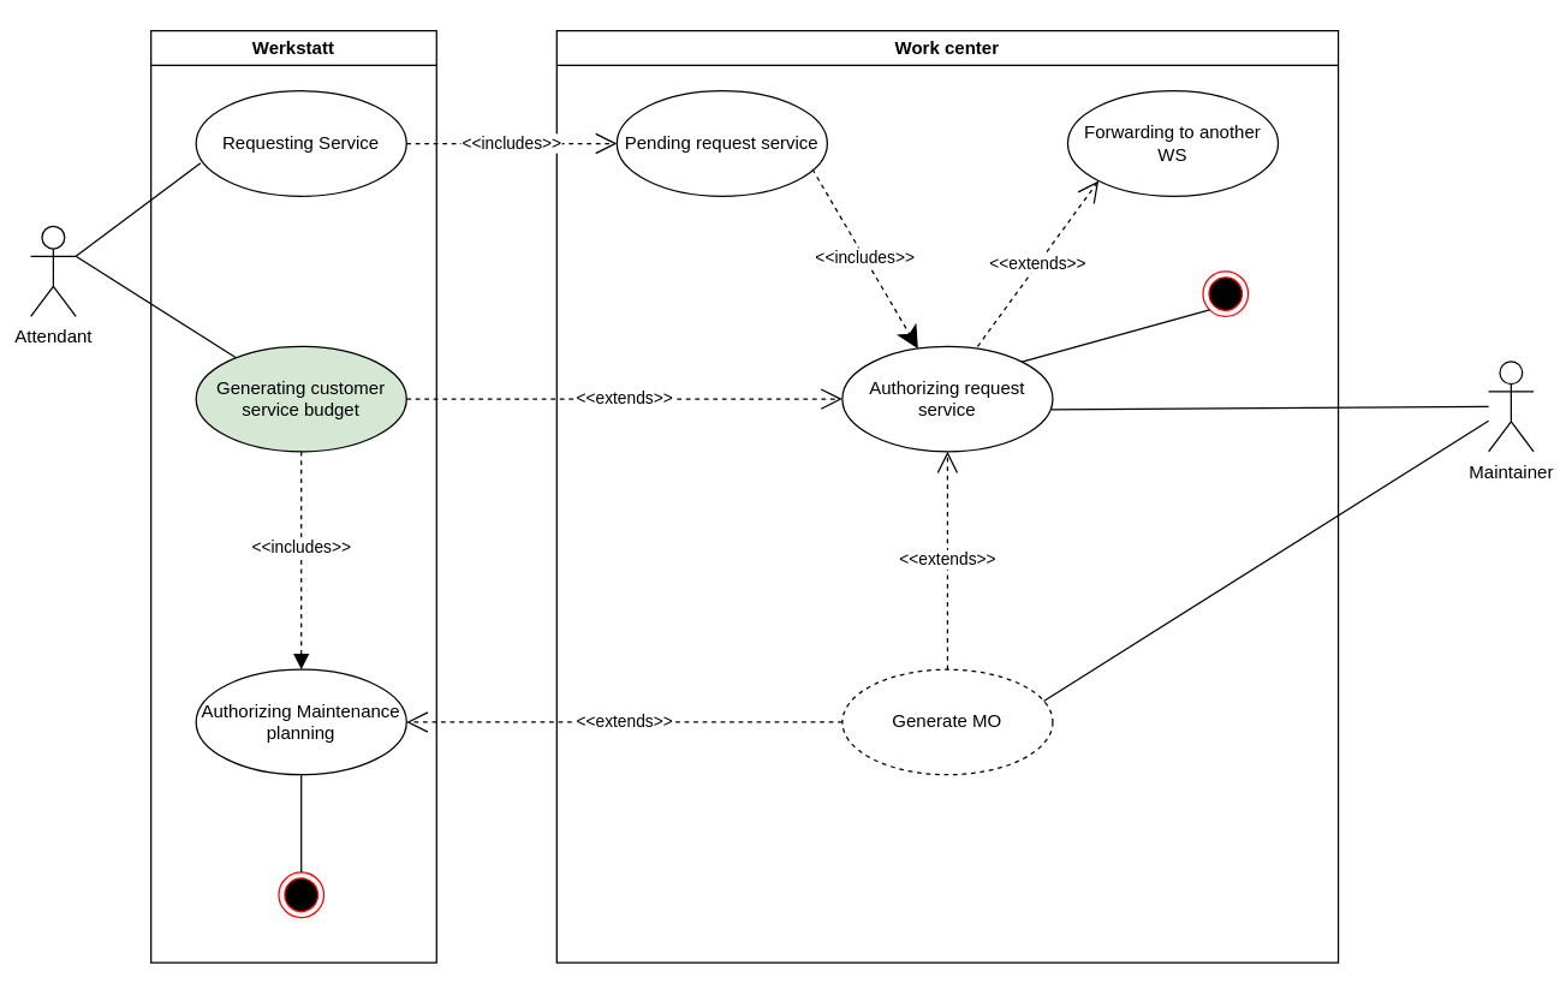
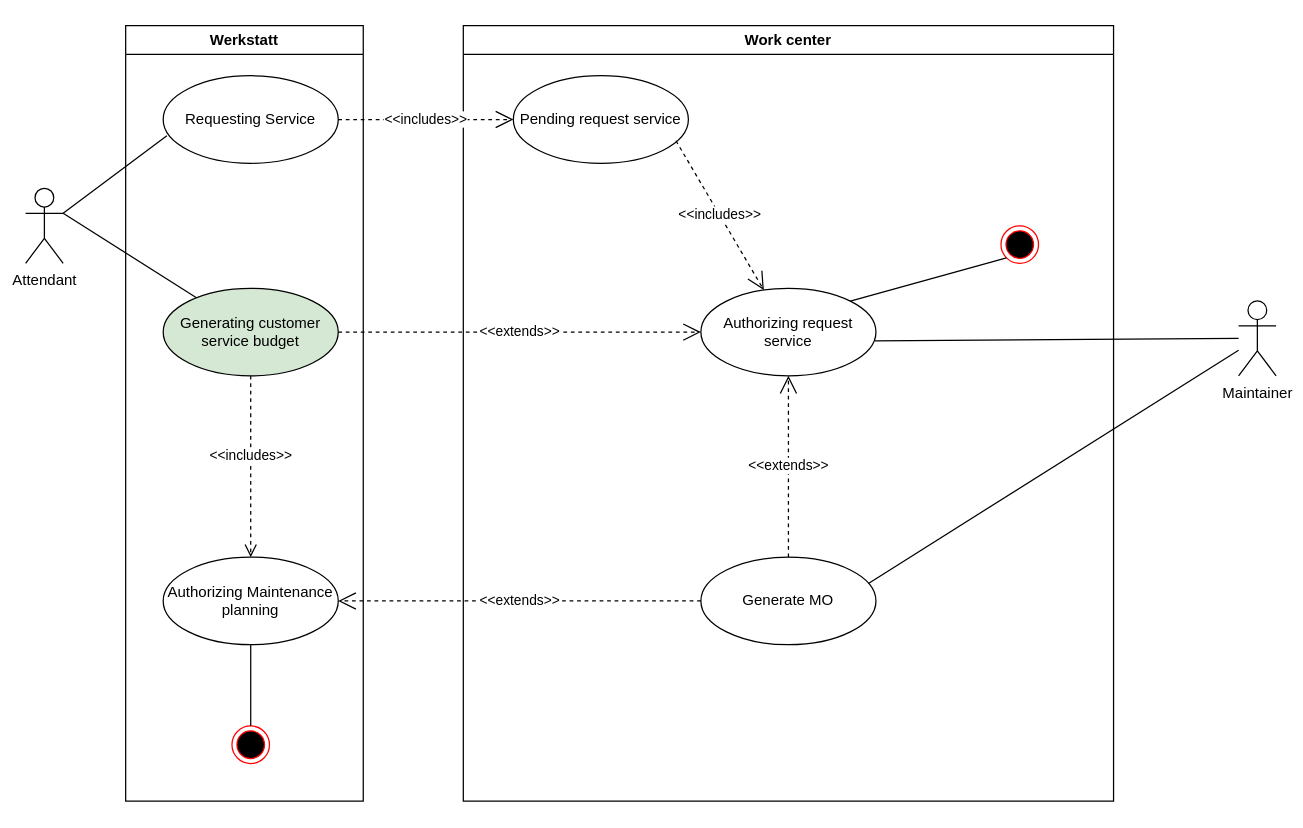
- <mxCell id="19" value="Forwarding to another WS" style="ellipse;whiteSpace=wrap;html=1;" parent="11" vertex="1"><mxGeometry x="340" y="40" width="140" height="70" as="geometry" /></mxCell>
- <mxCell id="20" value="&amp;lt;&amp;lt;extends&amp;gt;&amp;gt;" style="endArrow=open;endSize=12;dashed=1;html=1;rounded=0;entryX=0;entryY=1;entryDx=0;entryDy=0;exitX=0.643;exitY=0;exitDx=0;exitDy=0;exitPerimeter=0;" parent="11" source="13" target="19" edge="1"><mxGeometry width="160" relative="1" as="geometry"><mxPoint x="290" y="260" as="sourcePoint" /><mxPoint x="290" y="60" as="targetPoint" /></mxGeometry></mxCell>
- <mxCell id="14" value="&amp;lt;&amp;lt;includes&amp;gt;&amp;gt;" style="endArrow=classic;endSize=12;dashed=1;html=1;rounded=0;exitX=0.929;exitY=0.743;exitDx=0;exitDy=0;exitPerimeter=0;" parent="11" source="12" target="13" edge="1"><mxGeometry width="160" relative="1" as="geometry"><mxPoint x="90" y="160" as="sourcePoint" /><mxPoint x="250" y="160" as="targetPoint" /></mxGeometry></mxCell>
+ <mxCell id="14" value="&amp;lt;&amp;lt;includes&amp;gt;&amp;gt;" style="endArrow=open;endSize=12;dashed=1;html=1;rounded=0;exitX=0.929;exitY=0.743;exitDx=0;exitDy=0;exitPerimeter=0;" parent="11" source="12" target="13" edge="1"><mxGeometry width="160" relative="1" as="geometry"><mxPoint x="90" y="160" as="sourcePoint" /><mxPoint x="250" y="160" as="targetPoint" /></mxGeometry></mxCell>
- <mxCell id="7" value="&amp;lt;&amp;lt;includes&amp;gt;&amp;gt;" style="html=1;verticalAlign=bottom;endArrow=block;dashed=1;endSize=8;edgeStyle=elbowEdgeStyle;elbow=vertical;curved=0;rounded=0;entryX=0.5;entryY=0;entryDx=0;entryDy=0;exitX=0.5;exitY=1;exitDx=0;exitDy=0;" parent="3" source="5" target="6" edge="1"><mxGeometry relative="1" as="geometry"><mxPoint x="150" y="330" as="sourcePoint" /><mxPoint x="95" y="260" as="targetPoint" /><Array as="points"><mxPoint x="70" y="310" /></Array></mxGeometry></mxCell>
+ <mxCell id="7" value="&amp;lt;&amp;lt;includes&amp;gt;&amp;gt;" style="html=1;verticalAlign=bottom;endArrow=open;dashed=1;endSize=8;edgeStyle=elbowEdgeStyle;elbow=vertical;curved=0;rounded=0;entryX=0.5;entryY=0;entryDx=0;entryDy=0;exitX=0.5;exitY=1;exitDx=0;exitDy=0;" parent="3" source="5" target="6" edge="1"><mxGeometry relative="1" as="geometry"><mxPoint x="150" y="330" as="sourcePoint" /><mxPoint x="95" y="260" as="targetPoint" /><Array as="points"><mxPoint x="70" y="310" /></Array></mxGeometry></mxCell>
- <mxCell id="15" value="Generate MO" style="ellipse;whiteSpace=wrap;html=1;dashed=1;" parent="11" vertex="1"><mxGeometry x="190" y="425" width="140" height="70" as="geometry" /></mxCell>
+ <mxCell id="15" value="Generate MO" style="ellipse;whiteSpace=wrap;html=1;" parent="11" vertex="1"><mxGeometry x="190" y="425" width="140" height="70" as="geometry" /></mxCell>
